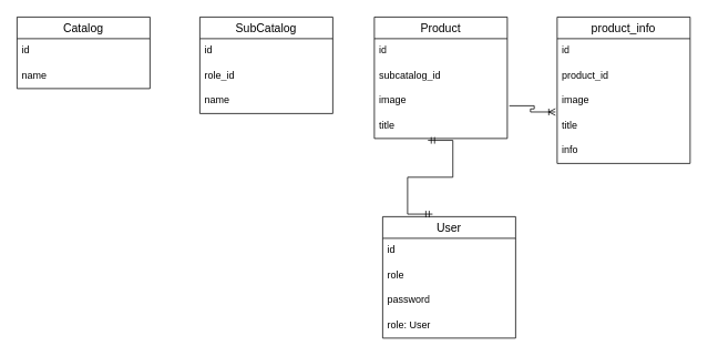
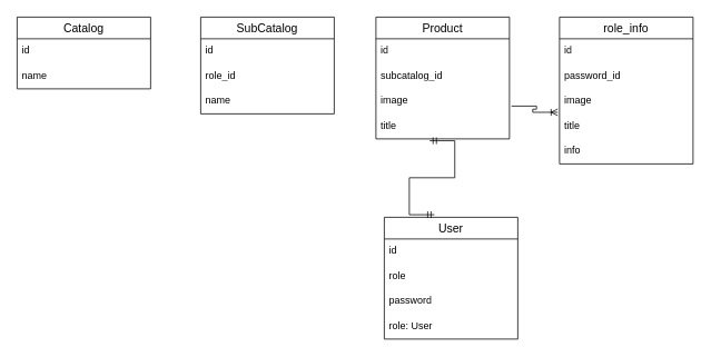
- <mxCell id="20" value="product_info" style="swimlane;fontStyle=0;childLayout=stackLayout;horizontal=1;startSize=26;horizontalStack=0;resizeParent=1;resizeParentMax=0;resizeLast=0;collapsible=1;marginBottom=0;align=center;fontSize=14;" vertex="1" parent="1"><mxGeometry x="670" y="20" width="160" height="176" as="geometry" /></mxCell>
+ <mxCell id="20" value="role_info" style="swimlane;fontStyle=0;childLayout=stackLayout;horizontal=1;startSize=26;horizontalStack=0;resizeParent=1;resizeParentMax=0;resizeLast=0;collapsible=1;marginBottom=0;align=center;fontSize=14;" vertex="1" parent="1"><mxGeometry x="670" y="20" width="160" height="176" as="geometry" /></mxCell>
- <mxCell id="22" value="product_id" style="text;strokeColor=none;fillColor=none;spacingLeft=4;spacingRight=4;overflow=hidden;rotatable=0;points=[[0,0.5],[1,0.5]];portConstraint=eastwest;fontSize=12;whiteSpace=wrap;html=1;" vertex="1" parent="20"><mxGeometry y="56" width="160" height="30" as="geometry" /></mxCell>
+ <mxCell id="22" value="password_id" style="text;strokeColor=none;fillColor=none;spacingLeft=4;spacingRight=4;overflow=hidden;rotatable=0;points=[[0,0.5],[1,0.5]];portConstraint=eastwest;fontSize=12;whiteSpace=wrap;html=1;" vertex="1" parent="20"><mxGeometry y="56" width="160" height="30" as="geometry" /></mxCell>
